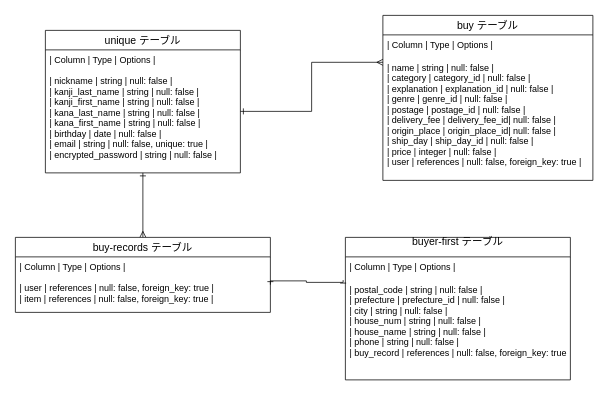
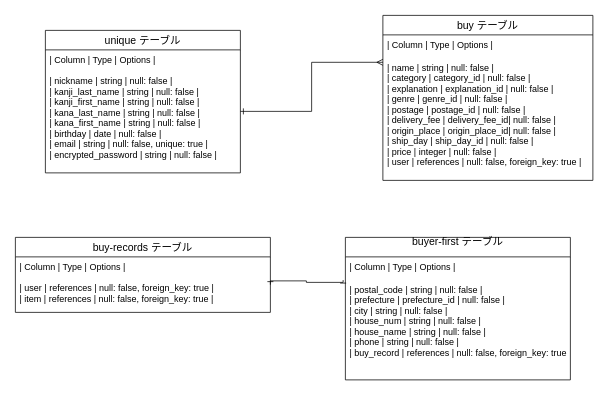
- <mxCell id="7" style="edgeStyle=orthogonalEdgeStyle;rounded=0;orthogonalLoop=1;jettySize=auto;html=1;exitX=0.5;exitY=0;exitDx=0;exitDy=0;entryX=0.5;entryY=1;entryDx=0;entryDy=0;endArrow=ERone;endFill=0;startArrow=ERmany;startFill=0;" parent="1" source="8" target="2" edge="1"><mxGeometry relative="1" as="geometry" /></mxCell>
